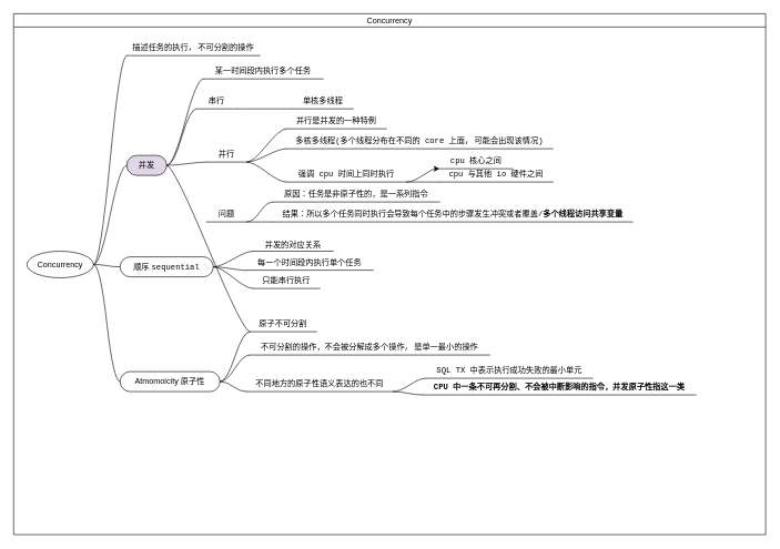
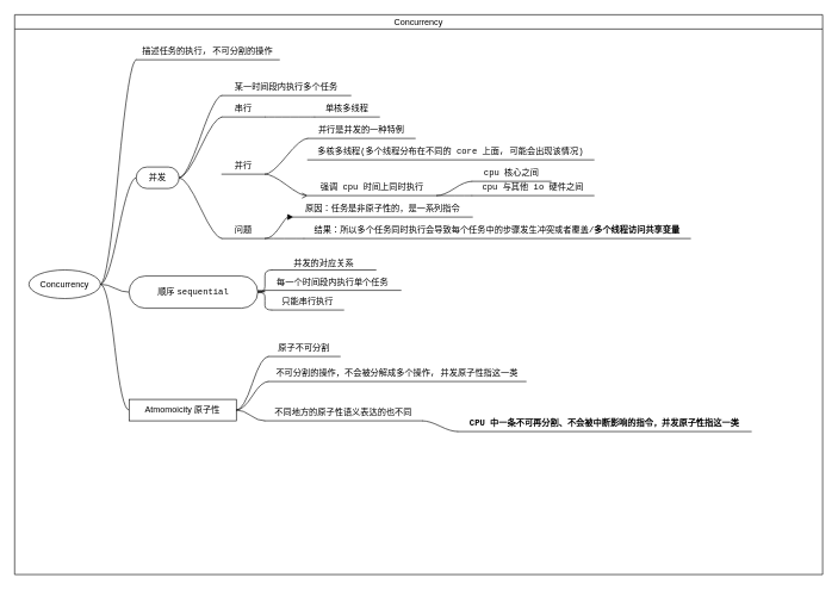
- <mxCell id="21" value="&lt;div style=&quot;font-family: menlo, monaco, &amp;quot;courier new&amp;quot;, monospace; line-height: 18px; font-size: 12px;&quot;&gt;&lt;div style=&quot;font-family: menlo, monaco, &amp;quot;courier new&amp;quot;, monospace; line-height: 18px; font-size: 12px;&quot;&gt;&lt;div style=&quot;font-family: menlo, monaco, &amp;quot;courier new&amp;quot;, monospace; line-height: 18px; font-size: 12px;&quot;&gt;&lt;div style=&quot;font-family: menlo, monaco, &amp;quot;courier new&amp;quot;, monospace; line-height: 18px; font-size: 12px;&quot;&gt;某一时间段内执行多个任务&lt;/div&gt;&lt;/div&gt;&lt;/div&gt;&lt;/div&gt;" style="whiteSpace=wrap;html=1;shape=partialRectangle;top=0;left=0;bottom=1;right=0;points=[[0,1],[1,1]];fillColor=none;align=center;verticalAlign=bottom;routingCenterY=0.5;snapToPoint=1;recursiveResize=0;autosize=1;treeFolding=1;treeMoving=1;newEdgeStyle={&quot;edgeStyle&quot;:&quot;entityRelationEdgeStyle&quot;,&quot;startArrow&quot;:&quot;none&quot;,&quot;endArrow&quot;:&quot;none&quot;,&quot;segment&quot;:10,&quot;curved&quot;:1};labelBackgroundColor=none;fontColor=default;fontSize=12;fontStyle=0" vertex="1" parent="2"><mxGeometry x="285" y="78" width="180" height="20" as="geometry" /></mxCell>
+ <mxCell id="21" value="&lt;div style=&quot;font-family: menlo, monaco, &amp;quot;courier new&amp;quot;, monospace; line-height: 18px; font-size: 12px;&quot;&gt;&lt;div style=&quot;font-family: menlo, monaco, &amp;quot;courier new&amp;quot;, monospace; line-height: 18px; font-size: 12px;&quot;&gt;&lt;div style=&quot;font-family: menlo, monaco, &amp;quot;courier new&amp;quot;, monospace; line-height: 18px; font-size: 12px;&quot;&gt;&lt;div style=&quot;font-family: menlo, monaco, &amp;quot;courier new&amp;quot;, monospace; line-height: 18px; font-size: 12px;&quot;&gt;某一时间段内执行多个任务&lt;/div&gt;&lt;/div&gt;&lt;/div&gt;&lt;/div&gt;" style="whiteSpace=wrap;html=1;shape=partialRectangle;top=0;left=0;bottom=1;right=0;points=[[0,1],[1,1]];fillColor=none;align=center;verticalAlign=bottom;routingCenterY=0.5;snapToPoint=1;recursiveResize=0;autosize=1;treeFolding=1;treeMoving=1;newEdgeStyle={&quot;edgeStyle&quot;:&quot;entityRelationEdgeStyle&quot;,&quot;startArrow&quot;:&quot;none&quot;,&quot;endArrow&quot;:&quot;none&quot;,&quot;segment&quot;:10,&quot;curved&quot;:1};labelBackgroundColor=none;fontColor=default;fontSize=12;fontStyle=0" vertex="1" parent="2"><mxGeometry x="290" y="93" width="180" height="20" as="geometry" /></mxCell>
- <mxCell id="41" value="&lt;div style=&quot;font-family: menlo, monaco, &amp;quot;courier new&amp;quot;, monospace; line-height: 18px; font-size: 12px;&quot;&gt;&lt;div style=&quot;font-family: menlo, monaco, &amp;quot;courier new&amp;quot;, monospace; line-height: 18px; font-size: 12px;&quot;&gt;&lt;div style=&quot;font-family: menlo, monaco, &amp;quot;courier new&amp;quot;, monospace; line-height: 18px; font-size: 12px;&quot;&gt;&lt;div style=&quot;font-family: menlo, monaco, &amp;quot;courier new&amp;quot;, monospace; line-height: 18px; font-size: 12px;&quot;&gt;串行&lt;/div&gt;&lt;/div&gt;&lt;/div&gt;&lt;/div&gt;" style="whiteSpace=wrap;html=1;shape=partialRectangle;top=0;left=0;bottom=1;right=0;points=[[0,1],[1,1]];fillColor=none;align=center;verticalAlign=bottom;routingCenterY=0.5;snapToPoint=1;recursiveResize=0;autosize=1;treeFolding=1;treeMoving=1;newEdgeStyle={&quot;edgeStyle&quot;:&quot;entityRelationEdgeStyle&quot;,&quot;startArrow&quot;:&quot;none&quot;,&quot;endArrow&quot;:&quot;none&quot;,&quot;segment&quot;:10,&quot;curved&quot;:1};labelBackgroundColor=none;fontColor=default;fontSize=12;fontStyle=0" vertex="1" parent="2"><mxGeometry x="275" y="123" width="60" height="20" as="geometry" /></mxCell>
+ <mxCell id="41" value="&lt;div style=&quot;font-family: menlo, monaco, &amp;quot;courier new&amp;quot;, monospace; line-height: 18px; font-size: 12px;&quot;&gt;&lt;div style=&quot;font-family: menlo, monaco, &amp;quot;courier new&amp;quot;, monospace; line-height: 18px; font-size: 12px;&quot;&gt;&lt;div style=&quot;font-family: menlo, monaco, &amp;quot;courier new&amp;quot;, monospace; line-height: 18px; font-size: 12px;&quot;&gt;&lt;div style=&quot;font-family: menlo, monaco, &amp;quot;courier new&amp;quot;, monospace; line-height: 18px; font-size: 12px;&quot;&gt;串行&lt;/div&gt;&lt;/div&gt;&lt;/div&gt;&lt;/div&gt;" style="whiteSpace=wrap;html=1;shape=partialRectangle;top=0;left=0;bottom=1;right=0;points=[[0,1],[1,1]];fillColor=none;align=center;verticalAlign=bottom;routingCenterY=0.5;snapToPoint=1;recursiveResize=0;autosize=1;treeFolding=1;treeMoving=1;newEdgeStyle={&quot;edgeStyle&quot;:&quot;entityRelationEdgeStyle&quot;,&quot;startArrow&quot;:&quot;none&quot;,&quot;endArrow&quot;:&quot;none&quot;,&quot;segment&quot;:10,&quot;curved&quot;:1};labelBackgroundColor=none;fontColor=default;fontSize=12;fontStyle=0" vertex="1" parent="2"><mxGeometry x="290" y="123" width="60" height="20" as="geometry" /></mxCell>
- <mxCell id="44" value="" style="edgeStyle=entityRelationEdgeStyle;startArrow=none;endArrow=none;segment=10;curved=1;rounded=0;labelBackgroundColor=none;fontColor=default;fontSize=12;fontStyle=0" edge="1" target="45" source="23" parent="2"><mxGeometry relative="1" as="geometry"><mxPoint x="580" y="220" as="sourcePoint" /></mxGeometry></mxCell>
- <mxCell id="22" value="" style="edgeStyle=entityRelationEdgeStyle;startArrow=none;endArrow=none;segment=10;curved=1;rounded=0;labelBackgroundColor=none;fontColor=default;fontSize=12;fontStyle=0" edge="1" target="23" source="6" parent="2"><mxGeometry relative="1" as="geometry"><mxPoint x="460" y="112" as="sourcePoint" /></mxGeometry></mxCell>
- <mxCell id="6" value="并发" style="whiteSpace=wrap;html=1;rounded=1;arcSize=50;align=center;verticalAlign=middle;strokeWidth=1;autosize=1;spacing=4;treeFolding=1;treeMoving=1;newEdgeStyle={&quot;edgeStyle&quot;:&quot;entityRelationEdgeStyle&quot;,&quot;startArrow&quot;:&quot;none&quot;,&quot;endArrow&quot;:&quot;none&quot;,&quot;segment&quot;:10,&quot;curved&quot;:1};labelBackgroundColor=none;fontColor=default;fontSize=12;fontStyle=0;fillColor=#e1d5e7;" vertex="1" parent="2"><mxGeometry x="170" y="213" width="60" height="30" as="geometry" /></mxCell>
+ <mxCell id="6" value="并发" style="whiteSpace=wrap;html=1;rounded=1;arcSize=50;align=center;verticalAlign=middle;strokeWidth=1;autosize=1;spacing=4;treeFolding=1;treeMoving=1;newEdgeStyle={&quot;edgeStyle&quot;:&quot;entityRelationEdgeStyle&quot;,&quot;startArrow&quot;:&quot;none&quot;,&quot;endArrow&quot;:&quot;none&quot;,&quot;segment&quot;:10,&quot;curved&quot;:1};labelBackgroundColor=none;fontColor=default;fontSize=12;fontStyle=0" vertex="1" parent="2"><mxGeometry x="170" y="213" width="60" height="30" as="geometry" /></mxCell>
- <mxCell id="48" value="" style="edgeStyle=entityRelationEdgeStyle;startArrow=none;endArrow=classic;segment=10;curved=1;rounded=0;labelBackgroundColor=none;fontColor=default;fontSize=12;fontStyle=0;" edge="1" target="49" source="47" parent="2"><mxGeometry relative="1" as="geometry"><mxPoint x="580" y="220" as="sourcePoint" /></mxGeometry></mxCell>
+ <mxCell id="48" value="" style="edgeStyle=entityRelationEdgeStyle;startArrow=none;endArrow=none;segment=10;curved=1;rounded=0;labelBackgroundColor=none;fontColor=default;fontSize=12;fontStyle=0" edge="1" target="49" source="47" parent="2"><mxGeometry relative="1" as="geometry"><mxPoint x="580" y="220" as="sourcePoint" /></mxGeometry></mxCell>
- <mxCell id="46" value="" style="edgeStyle=entityRelationEdgeStyle;startArrow=none;endArrow=none;segment=10;curved=1;rounded=0;labelBackgroundColor=none;fontColor=default;fontSize=12;fontStyle=0" edge="1" target="47" source="23" parent="2"><mxGeometry relative="1" as="geometry"><mxPoint x="580" y="220" as="sourcePoint" /></mxGeometry></mxCell>
+ <mxCell id="46" value="" style="edgeStyle=entityRelationEdgeStyle;startArrow=none;endArrow=open;segment=10;curved=1;rounded=0;labelBackgroundColor=none;fontColor=default;fontSize=12;fontStyle=0;" edge="1" target="47" source="23" parent="2"><mxGeometry relative="1" as="geometry"><mxPoint x="580" y="220" as="sourcePoint" /></mxGeometry></mxCell>
- <mxCell id="36" value="" style="edgeStyle=entityRelationEdgeStyle;startArrow=none;endArrow=none;segment=10;curved=1;rounded=0;labelBackgroundColor=none;fontColor=default;fontSize=12;fontStyle=0" edge="1" target="37" source="35" parent="2"><mxGeometry relative="1" as="geometry"><mxPoint x="460" y="112" as="sourcePoint" /></mxGeometry></mxCell>
+ <mxCell id="36" value="" style="edgeStyle=entityRelationEdgeStyle;startArrow=none;endArrow=block;segment=10;curved=1;rounded=0;labelBackgroundColor=none;fontColor=default;fontSize=12;fontStyle=0;" edge="1" target="37" source="35" parent="2"><mxGeometry relative="1" as="geometry"><mxPoint x="460" y="112" as="sourcePoint" /></mxGeometry></mxCell>
- <mxCell id="39" value="&lt;div style=&quot;font-family: &amp;#34;menlo&amp;#34; , &amp;#34;monaco&amp;#34; , &amp;#34;courier new&amp;#34; , monospace ; line-height: 18px ; font-size: 12px&quot;&gt;&lt;div style=&quot;font-family: &amp;#34;menlo&amp;#34; , &amp;#34;monaco&amp;#34; , &amp;#34;courier new&amp;#34; , monospace ; line-height: 18px ; font-size: 12px&quot;&gt;&lt;div style=&quot;font-family: &amp;#34;menlo&amp;#34; , &amp;#34;monaco&amp;#34; , &amp;#34;courier new&amp;#34; , monospace ; line-height: 18px ; font-size: 12px&quot;&gt;&lt;div style=&quot;font-family: &amp;#34;menlo&amp;#34; , &amp;#34;monaco&amp;#34; , &amp;#34;courier new&amp;#34; , monospace ; line-height: 18px ; font-size: 12px&quot;&gt;结果：所以多个任务同时执行会导致每个&lt;span style=&quot;font-size: 12px&quot;&gt;任务中&lt;/span&gt;的步骤发生冲突或者覆盖/&lt;b&gt;多个线程访问共享变量&lt;/b&gt;&lt;br style=&quot;font-size: 12px&quot;&gt;&lt;/div&gt;&lt;/div&gt;&lt;/div&gt;&lt;/div&gt;" style="whiteSpace=wrap;html=1;shape=partialRectangle;top=0;left=0;bottom=1;right=0;points=[[0,1],[1,1]];fillColor=none;align=center;verticalAlign=bottom;routingCenterY=0.5;snapToPoint=1;recursiveResize=0;autosize=1;treeFolding=1;treeMoving=1;newEdgeStyle={&quot;edgeStyle&quot;:&quot;entityRelationEdgeStyle&quot;,&quot;startArrow&quot;:&quot;none&quot;,&quot;endArrow&quot;:&quot;none&quot;,&quot;segment&quot;:10,&quot;curved&quot;:1};labelBackgroundColor=none;fontColor=default;fontSize=12;fontStyle=0" vertex="1" parent="2"><mxGeometry x="390" y="293" width="540" height="20" as="geometry" /></mxCell>
+ <mxCell id="39" value="&lt;div style=&quot;font-family: &amp;#34;menlo&amp;#34; , &amp;#34;monaco&amp;#34; , &amp;#34;courier new&amp;#34; , monospace ; line-height: 18px ; font-size: 12px&quot;&gt;&lt;div style=&quot;font-family: &amp;#34;menlo&amp;#34; , &amp;#34;monaco&amp;#34; , &amp;#34;courier new&amp;#34; , monospace ; line-height: 18px ; font-size: 12px&quot;&gt;&lt;div style=&quot;font-family: &amp;#34;menlo&amp;#34; , &amp;#34;monaco&amp;#34; , &amp;#34;courier new&amp;#34; , monospace ; line-height: 18px ; font-size: 12px&quot;&gt;&lt;div style=&quot;font-family: &amp;#34;menlo&amp;#34; , &amp;#34;monaco&amp;#34; , &amp;#34;courier new&amp;#34; , monospace ; line-height: 18px ; font-size: 12px&quot;&gt;结果：所以多个任务同时执行会导致每个&lt;span style=&quot;font-size: 12px&quot;&gt;任务中&lt;/span&gt;的步骤发生冲突或者覆盖/&lt;b&gt;多个线程访问共享变量&lt;/b&gt;&lt;br style=&quot;font-size: 12px&quot;&gt;&lt;/div&gt;&lt;/div&gt;&lt;/div&gt;&lt;/div&gt;" style="whiteSpace=wrap;html=1;shape=partialRectangle;top=0;left=0;bottom=1;right=0;points=[[0,1],[1,1]];fillColor=none;align=center;verticalAlign=bottom;routingCenterY=0.5;snapToPoint=1;recursiveResize=0;autosize=1;treeFolding=1;treeMoving=1;newEdgeStyle={&quot;edgeStyle&quot;:&quot;entityRelationEdgeStyle&quot;,&quot;startArrow&quot;:&quot;none&quot;,&quot;endArrow&quot;:&quot;none&quot;,&quot;segment&quot;:10,&quot;curved&quot;:1};labelBackgroundColor=none;fontColor=default;fontSize=12;fontStyle=0" vertex="1" parent="2"><mxGeometry x="405" y="293" width="540" height="20" as="geometry" /></mxCell>
- <mxCell id="28" value="并发的对应关系" style="whiteSpace=wrap;html=1;shape=partialRectangle;top=0;left=0;bottom=1;right=0;points=[[0,1],[1,1]];fillColor=none;align=center;verticalAlign=bottom;routingCenterY=0.5;snapToPoint=1;recursiveResize=0;autosize=1;treeFolding=1;treeMoving=1;newEdgeStyle={&quot;edgeStyle&quot;:&quot;entityRelationEdgeStyle&quot;,&quot;startArrow&quot;:&quot;none&quot;,&quot;endArrow&quot;:&quot;none&quot;,&quot;segment&quot;:10,&quot;curved&quot;:1};labelBackgroundColor=none;fontColor=default;fontSize=12;fontStyle=0" vertex="1" parent="2"><mxGeometry x="360" y="337" width="120" height="20" as="geometry" /></mxCell>
+ <mxCell id="28" value="并发的对应关系" style="whiteSpace=wrap;html=1;shape=partialRectangle;top=0;left=0;bottom=1;right=0;points=[[0,1],[1,1]];fillColor=none;align=center;verticalAlign=bottom;routingCenterY=0.5;snapToPoint=1;recursiveResize=0;autosize=1;treeFolding=1;treeMoving=1;newEdgeStyle={&quot;edgeStyle&quot;:&quot;entityRelationEdgeStyle&quot;,&quot;startArrow&quot;:&quot;none&quot;,&quot;endArrow&quot;:&quot;none&quot;,&quot;segment&quot;:10,&quot;curved&quot;:1};labelBackgroundColor=none;fontColor=default;fontSize=12;fontStyle=0" vertex="1" parent="2"><mxGeometry x="360" y="337" width="145" height="20" as="geometry" /></mxCell>
- <mxCell id="34" value="" style="edgeStyle=entityRelationEdgeStyle;startArrow=none;endArrow=none;segment=10;curved=1;rounded=0;labelBackgroundColor=none;fontColor=default;fontSize=12;fontStyle=0;" edge="1" target="10" source="6" parent="2"><mxGeometry relative="1" as="geometry"><mxPoint x="460" y="112" as="sourcePoint" /></mxGeometry></mxCell>
+ <mxCell id="34" value="" style="edgeStyle=entityRelationEdgeStyle;startArrow=none;endArrow=none;segment=10;curved=1;rounded=0;labelBackgroundColor=none;fontColor=default;fontSize=12;fontStyle=0" edge="1" target="35" source="6" parent="2"><mxGeometry relative="1" as="geometry"><mxPoint x="460" y="112" as="sourcePoint" /></mxGeometry></mxCell>
- <mxCell id="27" value="顺序&amp;nbsp;&lt;span style=&quot;font-family: menlo, monaco, &amp;quot;courier new&amp;quot;, monospace; font-size: 12px;&quot;&gt;sequential&lt;/span&gt;" style="whiteSpace=wrap;html=1;rounded=1;arcSize=50;align=center;verticalAlign=middle;strokeWidth=1;autosize=1;spacing=4;treeFolding=1;treeMoving=1;newEdgeStyle={&quot;edgeStyle&quot;:&quot;entityRelationEdgeStyle&quot;,&quot;startArrow&quot;:&quot;none&quot;,&quot;endArrow&quot;:&quot;none&quot;,&quot;segment&quot;:10,&quot;curved&quot;:1};labelBackgroundColor=none;fontColor=default;fontSize=12;fontStyle=0" vertex="1" parent="2"><mxGeometry x="160" y="365.5" width="140" height="30" as="geometry" /></mxCell>
+ <mxCell id="27" value="顺序&amp;nbsp;&lt;span style=&quot;font-family: menlo, monaco, &amp;quot;courier new&amp;quot;, monospace; font-size: 12px;&quot;&gt;sequential&lt;/span&gt;" style="whiteSpace=wrap;html=1;rounded=1;arcSize=50;align=center;verticalAlign=middle;strokeWidth=1;autosize=1;spacing=4;treeFolding=1;treeMoving=1;newEdgeStyle={&quot;edgeStyle&quot;:&quot;entityRelationEdgeStyle&quot;,&quot;startArrow&quot;:&quot;none&quot;,&quot;endArrow&quot;:&quot;none&quot;,&quot;segment&quot;:10,&quot;curved&quot;:1};labelBackgroundColor=none;fontColor=default;fontSize=12;fontStyle=0" vertex="1" parent="2"><mxGeometry x="160" y="365.5" width="180" height="45" as="geometry" /></mxCell>
- <mxCell id="13" value="&lt;div style=&quot;font-family: &amp;#34;menlo&amp;#34; , &amp;#34;monaco&amp;#34; , &amp;#34;courier new&amp;#34; , monospace ; line-height: 18px ; font-size: 12px&quot;&gt;&lt;div style=&quot;font-family: &amp;#34;menlo&amp;#34; , &amp;#34;monaco&amp;#34; , &amp;#34;courier new&amp;#34; , monospace ; line-height: 18px ; font-size: 12px&quot;&gt;不可分割的操作，&lt;span style=&quot;font-family: &amp;#34;menlo&amp;#34; , &amp;#34;monaco&amp;#34; , &amp;#34;courier new&amp;#34; , monospace ; font-size: 12px&quot;&gt;不会被分解成多个操作, 是单一最小的操作&lt;/span&gt;&lt;/div&gt;&lt;/div&gt;" style="whiteSpace=wrap;html=1;shape=partialRectangle;top=0;left=0;bottom=1;right=0;points=[[0,1],[1,1]];fillColor=none;align=center;verticalAlign=bottom;routingCenterY=0.5;snapToPoint=1;recursiveResize=0;autosize=1;treeFolding=1;treeMoving=1;newEdgeStyle={&quot;edgeStyle&quot;:&quot;entityRelationEdgeStyle&quot;,&quot;startArrow&quot;:&quot;none&quot;,&quot;endArrow&quot;:&quot;none&quot;,&quot;segment&quot;:10,&quot;curved&quot;:1};labelBackgroundColor=none;fontColor=default;fontSize=12;fontStyle=0" vertex="1" parent="2"><mxGeometry x="355" y="493" width="360" height="20" as="geometry" /></mxCell>
+ <mxCell id="13" value="&lt;div style=&quot;font-family: &amp;#34;menlo&amp;#34; , &amp;#34;monaco&amp;#34; , &amp;#34;courier new&amp;#34; , monospace ; line-height: 18px ; font-size: 12px&quot;&gt;&lt;div style=&quot;font-family: &amp;#34;menlo&amp;#34; , &amp;#34;monaco&amp;#34; , &amp;#34;courier new&amp;#34; , monospace ; line-height: 18px ; font-size: 12px&quot;&gt;不可分割的操作，&lt;span style=&quot;font-family: &amp;#34;menlo&amp;#34; , &amp;#34;monaco&amp;#34; , &amp;#34;courier new&amp;#34; , monospace ; font-size: 12px&quot;&gt;不会被分解成多个操作, 并发原子性指这一类&lt;/span&gt;&lt;/div&gt;&lt;/div&gt;" style="whiteSpace=wrap;html=1;shape=partialRectangle;top=0;left=0;bottom=1;right=0;points=[[0,1],[1,1]];fillColor=none;align=center;verticalAlign=bottom;routingCenterY=0.5;snapToPoint=1;recursiveResize=0;autosize=1;treeFolding=1;treeMoving=1;newEdgeStyle={&quot;edgeStyle&quot;:&quot;entityRelationEdgeStyle&quot;,&quot;startArrow&quot;:&quot;none&quot;,&quot;endArrow&quot;:&quot;none&quot;,&quot;segment&quot;:10,&quot;curved&quot;:1};labelBackgroundColor=none;fontColor=default;fontSize=12;fontStyle=0" vertex="1" parent="2"><mxGeometry x="355" y="493" width="360" height="20" as="geometry" /></mxCell>
- <mxCell id="17" value="&lt;div style=&quot;font-family: menlo, monaco, &amp;quot;courier new&amp;quot;, monospace; line-height: 18px; font-size: 12px;&quot;&gt;&lt;div style=&quot;font-family: menlo, monaco, &amp;quot;courier new&amp;quot;, monospace; line-height: 18px; font-size: 12px;&quot;&gt;SQL TX 中表示执行成功失败的最小单元&lt;/div&gt;&lt;/div&gt;" style="whiteSpace=wrap;html=1;shape=partialRectangle;top=0;left=0;bottom=1;right=0;points=[[0,1],[1,1]];fillColor=none;align=center;verticalAlign=bottom;routingCenterY=0.5;snapToPoint=1;recursiveResize=0;autosize=1;treeFolding=1;treeMoving=1;newEdgeStyle={&quot;edgeStyle&quot;:&quot;entityRelationEdgeStyle&quot;,&quot;startArrow&quot;:&quot;none&quot;,&quot;endArrow&quot;:&quot;none&quot;,&quot;segment&quot;:10,&quot;curved&quot;:1};labelBackgroundColor=none;fontColor=default;fontSize=12;fontStyle=0" vertex="1" parent="2"><mxGeometry x="620" y="528" width="250" height="20" as="geometry" /></mxCell>
- <mxCell id="7" value="&lt;span style=&quot;font-size: 12px;&quot;&gt;Atmomoicity 原子性&lt;/span&gt;" style="whiteSpace=wrap;html=1;rounded=1;arcSize=50;align=center;verticalAlign=middle;strokeWidth=1;autosize=1;spacing=4;treeFolding=1;treeMoving=1;newEdgeStyle={&quot;edgeStyle&quot;:&quot;entityRelationEdgeStyle&quot;,&quot;startArrow&quot;:&quot;none&quot;,&quot;endArrow&quot;:&quot;none&quot;,&quot;segment&quot;:10,&quot;curved&quot;:1};labelBackgroundColor=none;fontColor=default;fontSize=12;fontStyle=0" vertex="1" parent="2"><mxGeometry x="160" y="538" width="150" height="30" as="geometry" /></mxCell>
+ <mxCell id="7" value="&lt;span style=&quot;font-size: 12px;&quot;&gt;Atmomoicity 原子性&lt;/span&gt;" style="whiteSpace=wrap;html=1;arcSize=50;align=center;verticalAlign=middle;strokeWidth=1;autosize=1;spacing=4;treeFolding=1;treeMoving=1;newEdgeStyle={&quot;edgeStyle&quot;:&quot;entityRelationEdgeStyle&quot;,&quot;startArrow&quot;:&quot;none&quot;,&quot;endArrow&quot;:&quot;none&quot;,&quot;segment&quot;:10,&quot;curved&quot;:1};labelBackgroundColor=none;fontColor=default;fontSize=12;fontStyle=0;rounded=0;" vertex="1" parent="2"><mxGeometry x="160" y="538" width="150" height="30" as="geometry" /></mxCell>
- <mxCell id="16" value="" style="edgeStyle=entityRelationEdgeStyle;startArrow=none;endArrow=none;segment=10;curved=1;rounded=0;labelBackgroundColor=none;fontColor=default;fontSize=12;fontStyle=0" edge="1" target="17" source="15" parent="2"><mxGeometry relative="1" as="geometry"><mxPoint x="530" y="520" as="sourcePoint" /></mxGeometry></mxCell>
- <mxCell id="19" value="&lt;div style=&quot;font-family: &amp;quot;menlo&amp;quot; , &amp;quot;monaco&amp;quot; , &amp;quot;courier new&amp;quot; , monospace ; line-height: 18px ; font-size: 12px&quot;&gt;&lt;div style=&quot;font-family: &amp;quot;menlo&amp;quot; , &amp;quot;monaco&amp;quot; , &amp;quot;courier new&amp;quot; , monospace ; line-height: 18px ; font-size: 12px&quot;&gt;&lt;span style=&quot;font-size: 12px&quot;&gt;CPU 中一条不可再分割、不会被中断影响的指令，并发原子性指这一类&lt;/span&gt;&lt;br style=&quot;font-size: 12px&quot;&gt;&lt;/div&gt;&lt;/div&gt;" style="whiteSpace=wrap;html=1;shape=partialRectangle;top=0;left=0;bottom=1;right=0;points=[[0,1],[1,1]];fillColor=none;align=center;verticalAlign=bottom;routingCenterY=0.5;snapToPoint=1;recursiveResize=0;autosize=1;treeFolding=1;treeMoving=1;newEdgeStyle={&quot;edgeStyle&quot;:&quot;entityRelationEdgeStyle&quot;,&quot;startArrow&quot;:&quot;none&quot;,&quot;endArrow&quot;:&quot;none&quot;,&quot;segment&quot;:10,&quot;curved&quot;:1};labelBackgroundColor=none;fontColor=default;fontSize=12;fontStyle=1" vertex="1" parent="2"><mxGeometry x="615" y="553" width="410" height="20" as="geometry" /></mxCell>
+ <mxCell id="19" value="&lt;div style=&quot;font-family: &amp;quot;menlo&amp;quot; , &amp;quot;monaco&amp;quot; , &amp;quot;courier new&amp;quot; , monospace ; line-height: 18px ; font-size: 12px&quot;&gt;&lt;div style=&quot;font-family: &amp;quot;menlo&amp;quot; , &amp;quot;monaco&amp;quot; , &amp;quot;courier new&amp;quot; , monospace ; line-height: 18px ; font-size: 12px&quot;&gt;&lt;span style=&quot;font-size: 12px&quot;&gt;CPU 中一条不可再分割、不会被中断影响的指令，并发原子性指这一类&lt;/span&gt;&lt;br style=&quot;font-size: 12px&quot;&gt;&lt;/div&gt;&lt;/div&gt;" style="whiteSpace=wrap;html=1;shape=partialRectangle;top=0;left=0;bottom=1;right=0;points=[[0,1],[1,1]];fillColor=none;align=center;verticalAlign=bottom;routingCenterY=0.5;snapToPoint=1;recursiveResize=0;autosize=1;treeFolding=1;treeMoving=1;newEdgeStyle={&quot;edgeStyle&quot;:&quot;entityRelationEdgeStyle&quot;,&quot;startArrow&quot;:&quot;none&quot;,&quot;endArrow&quot;:&quot;none&quot;,&quot;segment&quot;:10,&quot;curved&quot;:1};labelBackgroundColor=none;fontColor=default;fontSize=12;fontStyle=1" vertex="1" parent="2"><mxGeometry x="620" y="563" width="410" height="20" as="geometry" /></mxCell>
